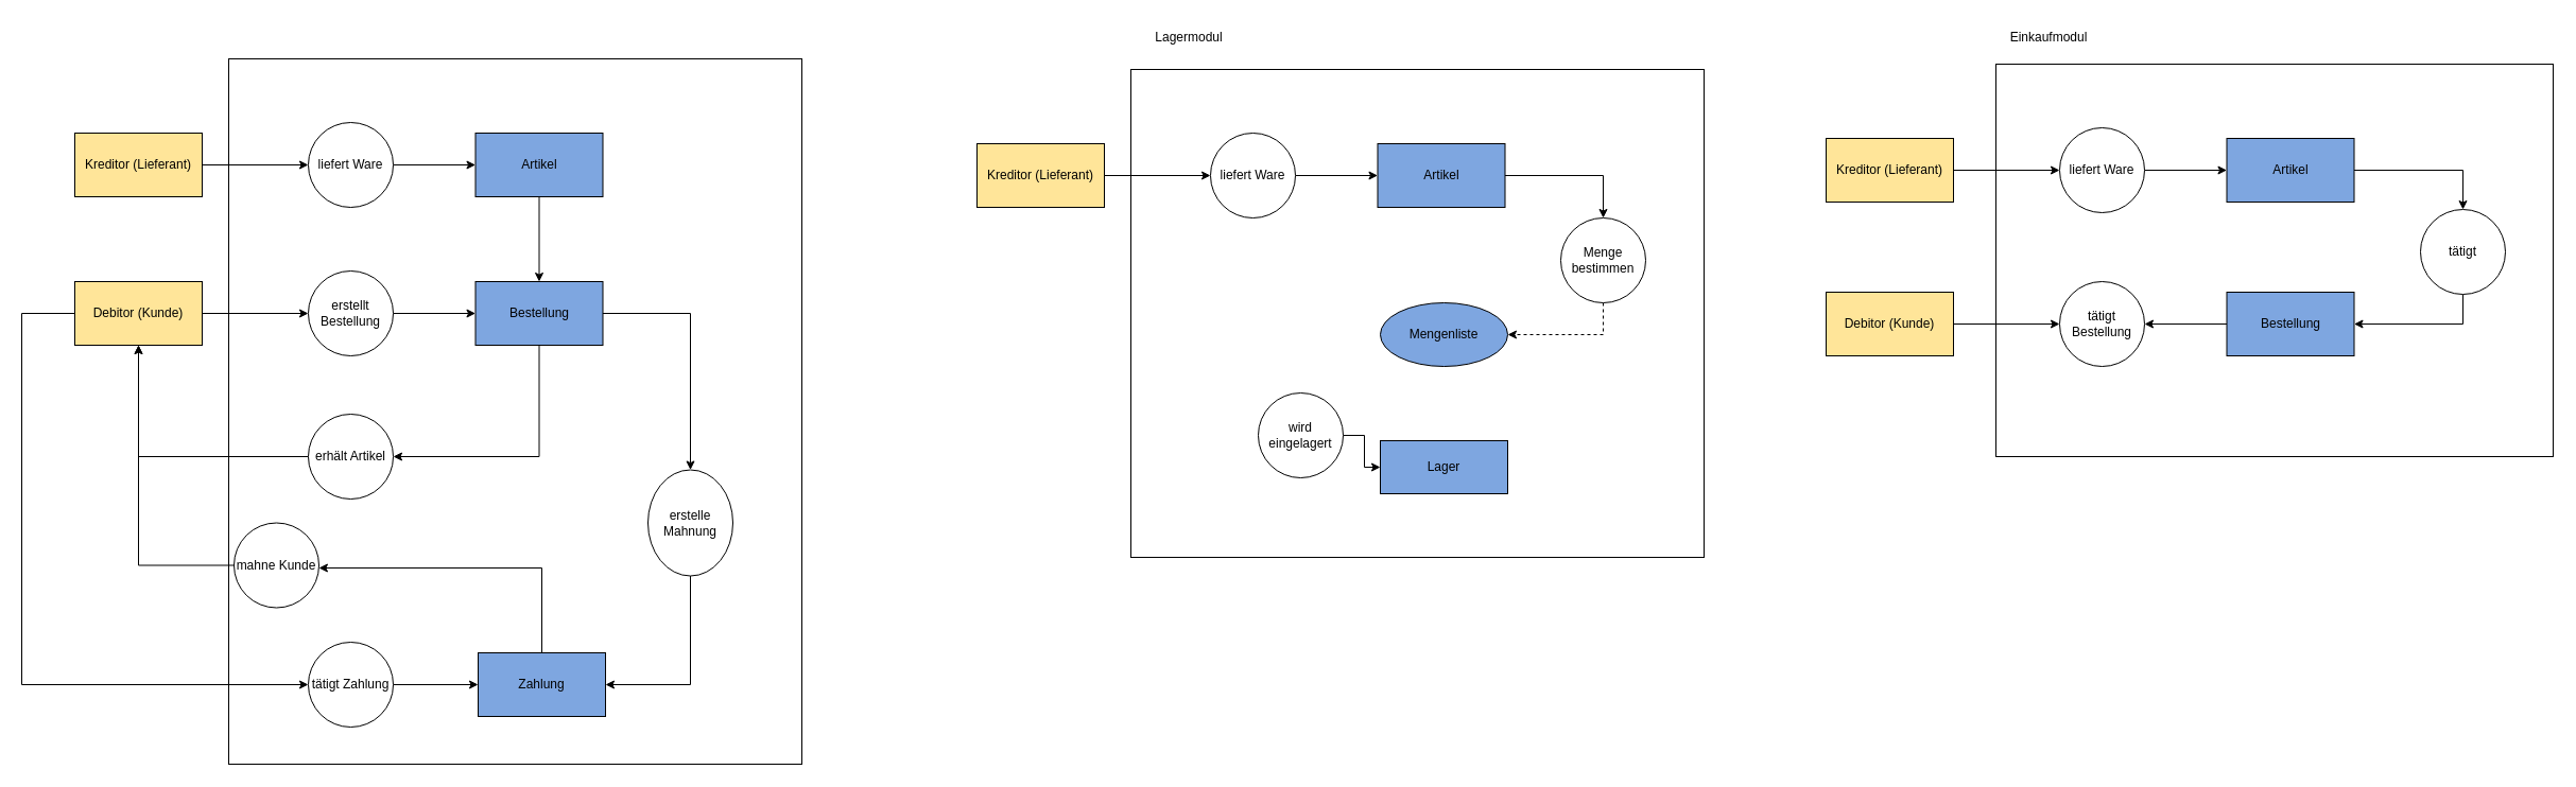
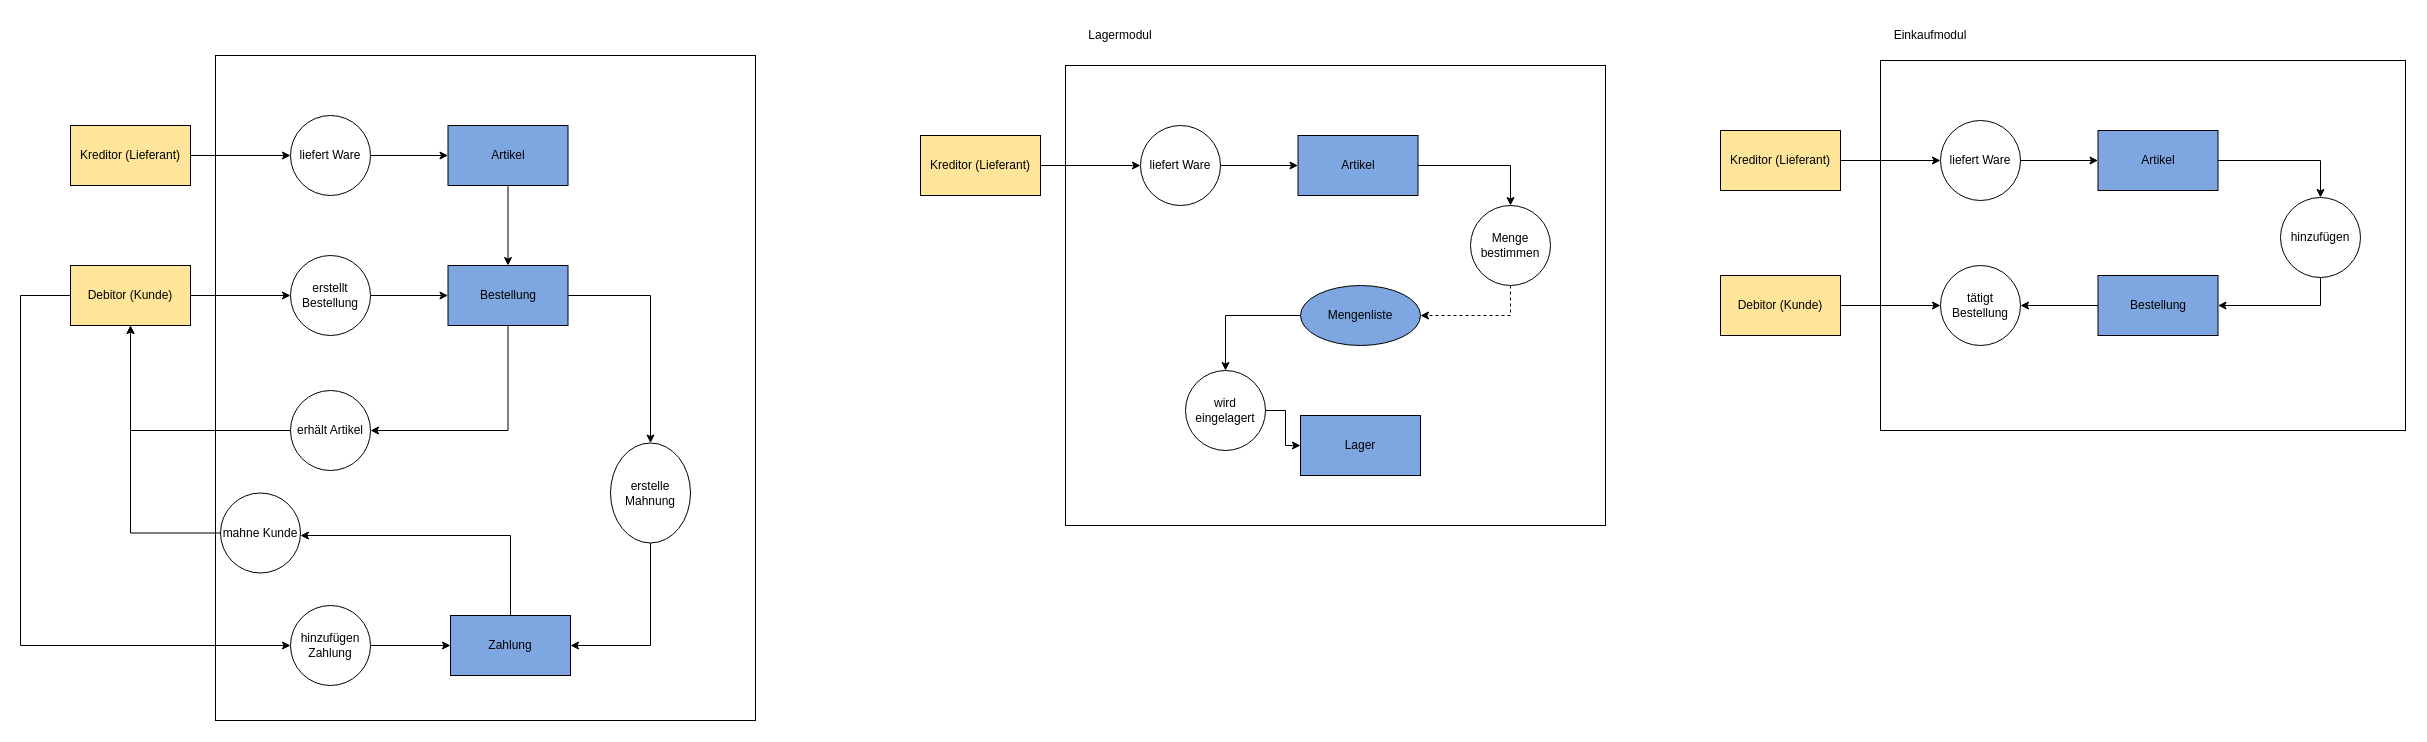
- <mxCell id="56" value="tätigt" style="ellipse;whiteSpace=wrap;html=1;aspect=fixed;" vertex="1" parent="1"><mxGeometry x="2280" y="197" width="80" height="80" as="geometry" /></mxCell>
+ <mxCell id="56" value="hinzufügen" style="ellipse;whiteSpace=wrap;html=1;aspect=fixed;" vertex="1" parent="1"><mxGeometry x="2280" y="197" width="80" height="80" as="geometry" /></mxCell>
+ <mxCell id="37" style="edgeStyle=orthogonalEdgeStyle;rounded=0;orthogonalLoop=1;jettySize=auto;html=1;entryX=0.5;entryY=0;entryDx=0;entryDy=0;" edge="1" parent="1" source="38" target="40"><mxGeometry relative="1" as="geometry" /></mxCell>
- <mxCell id="41" value="Lager" style="rounded=0;whiteSpace=wrap;html=1;fillColor=#7EA6E0;" vertex="1" parent="1"><mxGeometry x="1300" y="415" width="120" height="50" as="geometry" /></mxCell>
+ <mxCell id="41" value="Lager" style="rounded=0;whiteSpace=wrap;html=1;fillColor=#7EA6E0;" vertex="1" parent="1"><mxGeometry x="1300" y="415" width="120" height="60" as="geometry" /></mxCell>
- <mxCell id="15" value="tätigt Zahlung" style="ellipse;whiteSpace=wrap;html=1;aspect=fixed;" vertex="1" parent="1"><mxGeometry x="290" y="605" width="80" height="80" as="geometry" /></mxCell>
+ <mxCell id="15" value="hinzufügen Zahlung" style="ellipse;whiteSpace=wrap;html=1;aspect=fixed;" vertex="1" parent="1"><mxGeometry x="290" y="605" width="80" height="80" as="geometry" /></mxCell>
